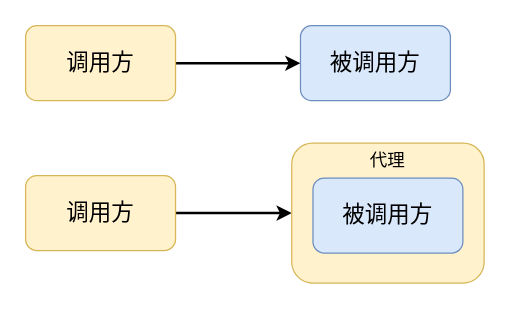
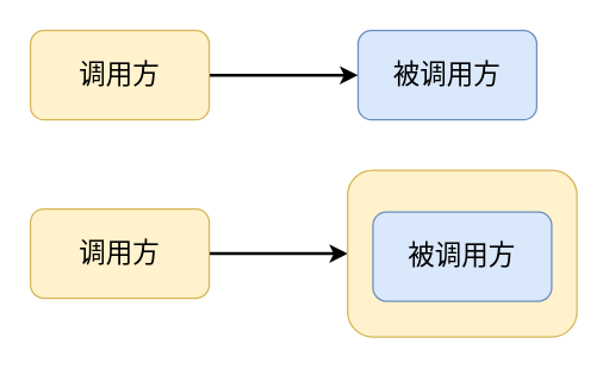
- <mxCell id="9" value="&lt;font style=&quot;font-size: 14px&quot;&gt;代理&lt;/font&gt;" style="text;html=1;strokeColor=none;fillColor=none;align=center;verticalAlign=middle;whiteSpace=wrap;rounded=0;" vertex="1" parent="1"><mxGeometry x="290" y="118" width="40" height="20" as="geometry" /></mxCell>
